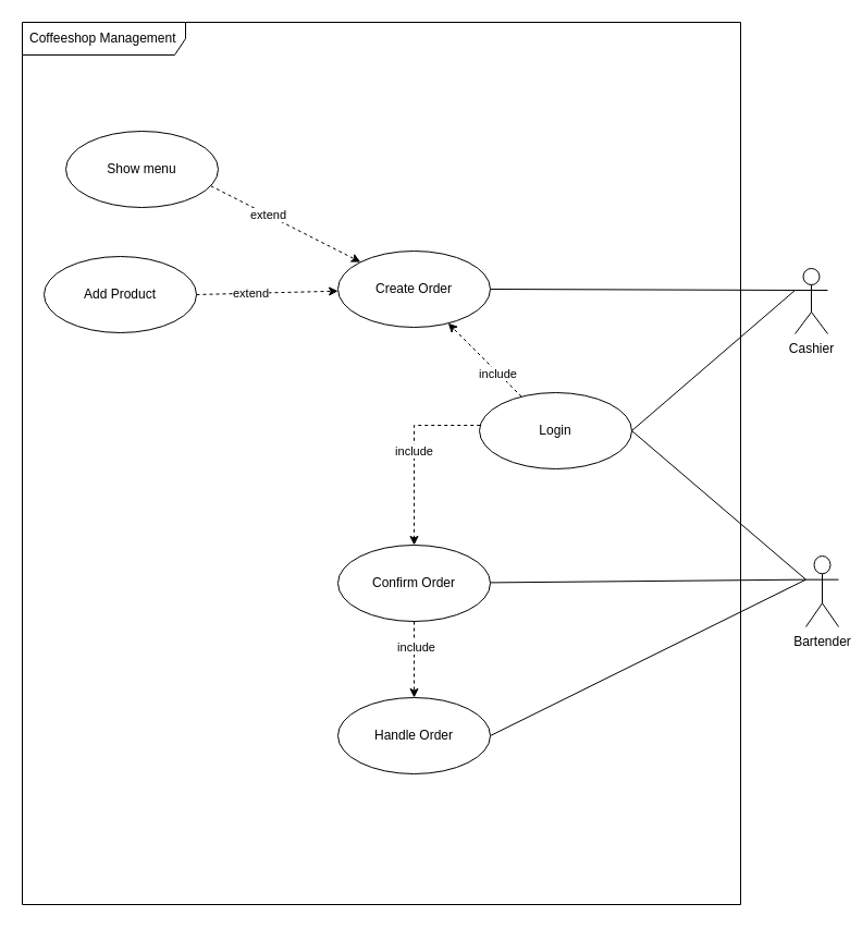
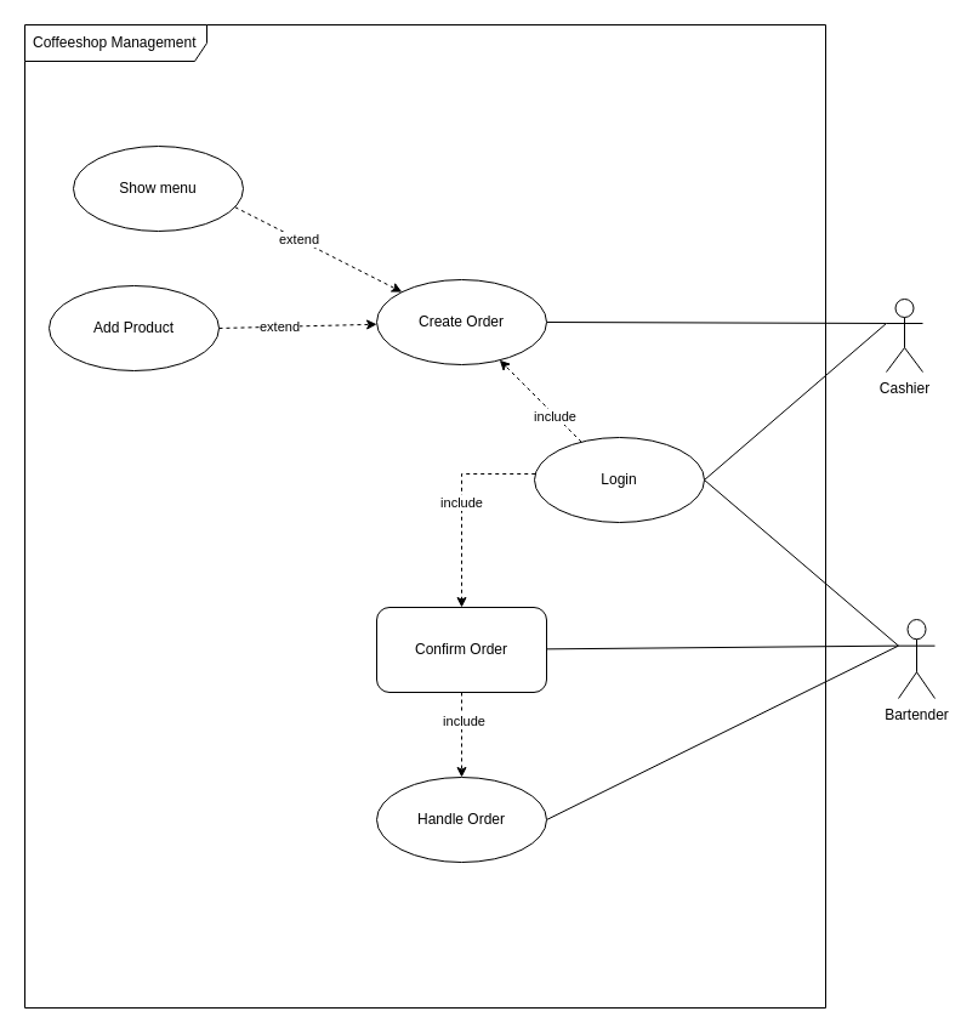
- <mxCell id="20" value="Confirm Order" style="ellipse;whiteSpace=wrap;html=1;" parent="1" vertex="1"><mxGeometry x="310" y="500" width="140" height="70" as="geometry" /></mxCell>
+ <mxCell id="20" value="Confirm Order" style="whiteSpace=wrap;html=1;rounded=1;" parent="1" vertex="1"><mxGeometry x="310" y="500" width="140" height="70" as="geometry" /></mxCell>
